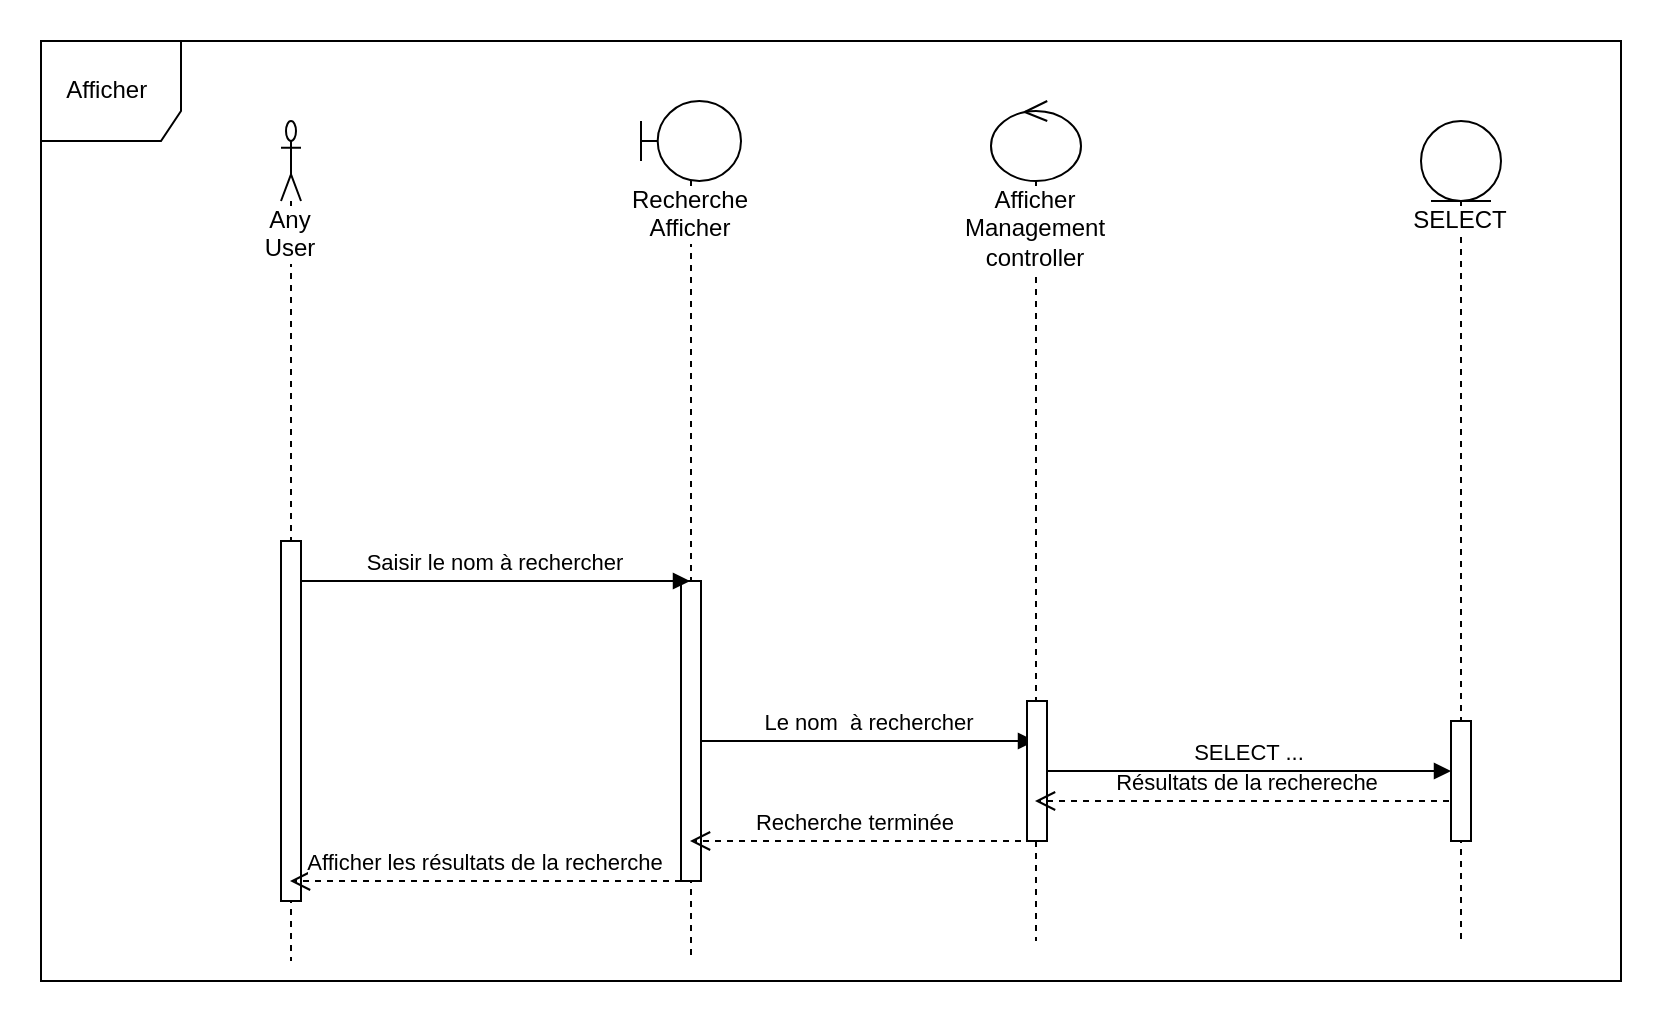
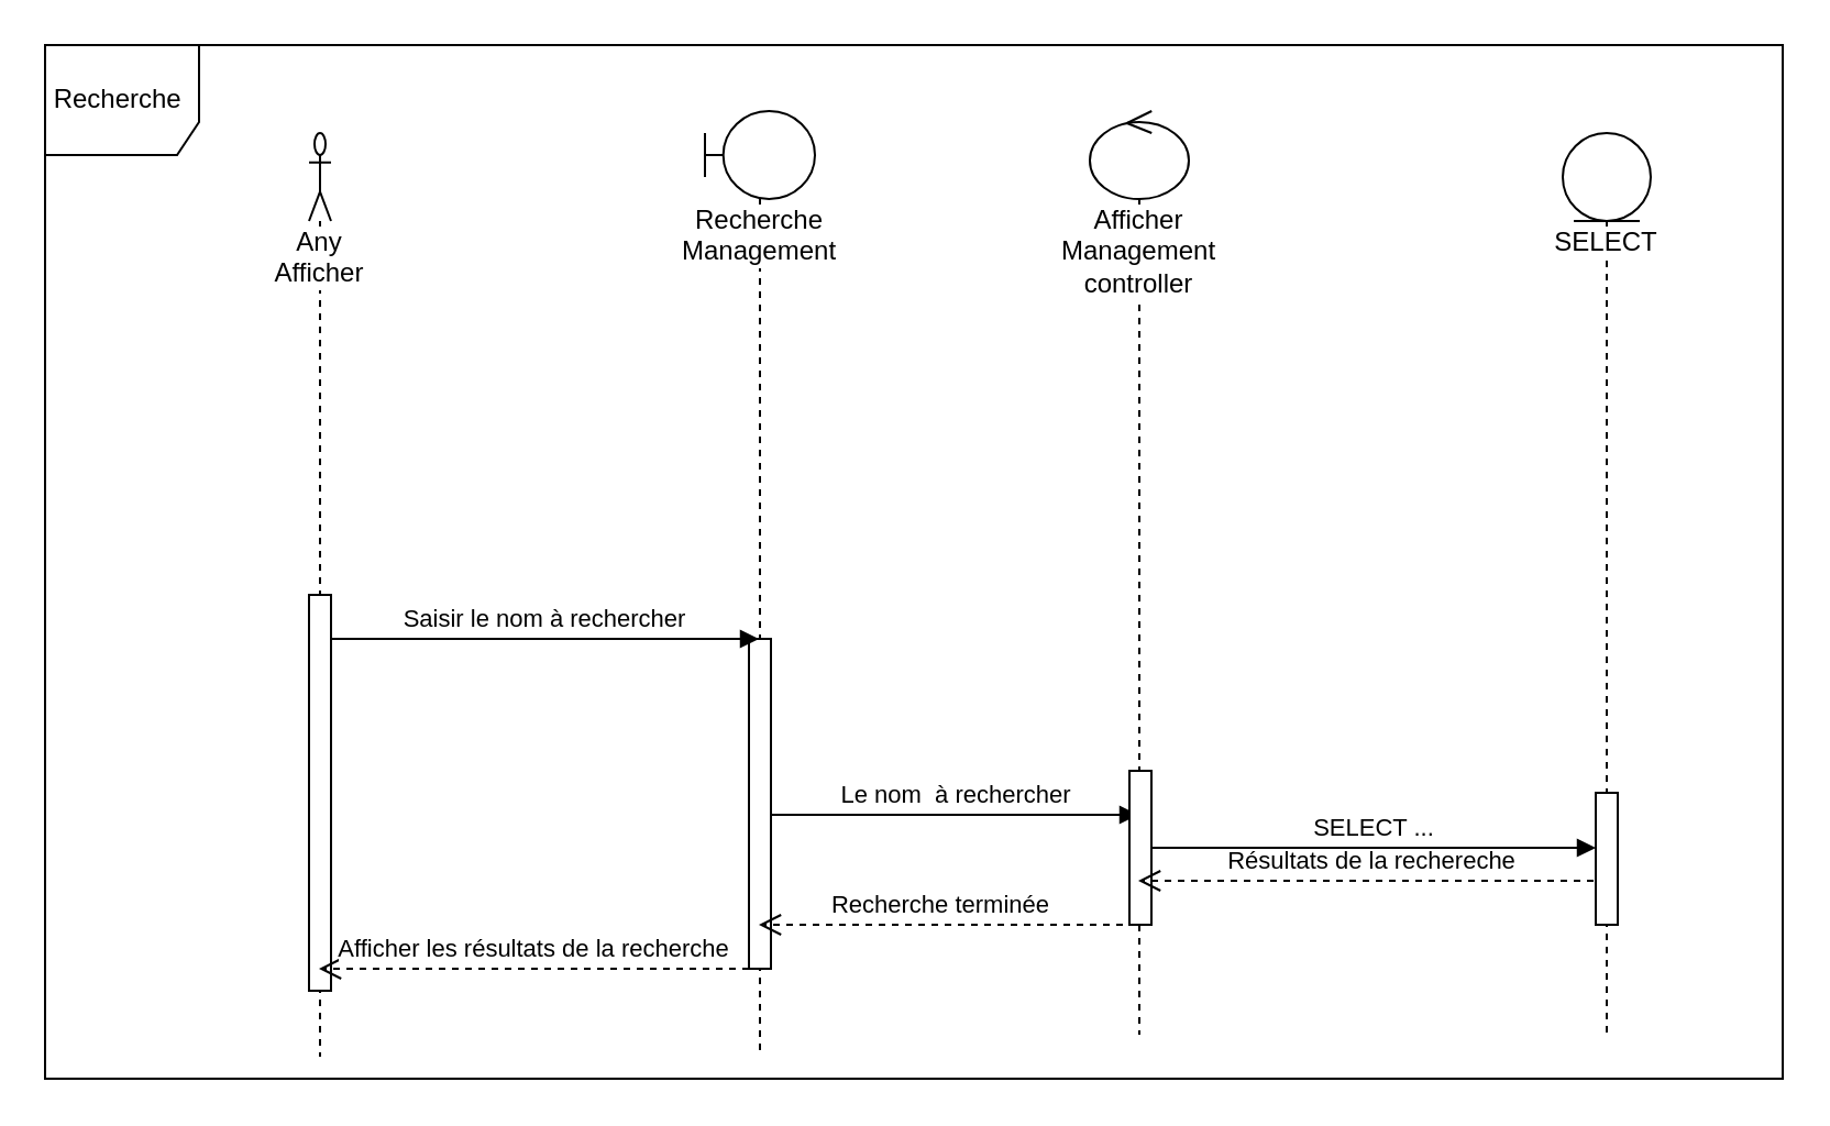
- <mxCell id="2" value="Afficher&amp;nbsp;" style="shape=umlFrame;whiteSpace=wrap;html=1;width=70;height=50;" parent="1" vertex="1"><mxGeometry y="20" width="790" height="470" as="geometry" x="20" /></mxCell>
+ <mxCell id="2" value="Recherche&amp;nbsp;" style="shape=umlFrame;whiteSpace=wrap;html=1;width=70;height=50;" parent="1" vertex="1"><mxGeometry y="20" width="790" height="470" as="geometry" x="20" /></mxCell>
- <mxCell id="3" value="Recherche&lt;br&gt;Afficher" style="shape=umlLifeline;participant=umlBoundary;perimeter=lifelinePerimeter;whiteSpace=wrap;html=1;container=1;collapsible=0;recursiveResize=0;verticalAlign=top;spacingTop=36;labelBackgroundColor=#ffffff;outlineConnect=0;" parent="1" vertex="1"><mxGeometry x="320" y="50" width="50" height="430" as="geometry" /></mxCell>
+ <mxCell id="3" value="Recherche&lt;br&gt;Management" style="shape=umlLifeline;participant=umlBoundary;perimeter=lifelinePerimeter;whiteSpace=wrap;html=1;container=1;collapsible=0;recursiveResize=0;verticalAlign=top;spacingTop=36;labelBackgroundColor=#ffffff;outlineConnect=0;" parent="1" vertex="1"><mxGeometry x="320" y="50" width="50" height="430" as="geometry" /></mxCell>
- <mxCell id="6" value="Any User" style="shape=umlLifeline;participant=umlActor;perimeter=lifelinePerimeter;whiteSpace=wrap;html=1;container=1;collapsible=0;recursiveResize=0;verticalAlign=top;spacingTop=36;labelBackgroundColor=#ffffff;outlineConnect=0;" parent="1" vertex="1"><mxGeometry x="140" y="60" width="10" height="420" as="geometry" /></mxCell>
+ <mxCell id="6" value="Any Afficher" style="shape=umlLifeline;participant=umlActor;perimeter=lifelinePerimeter;whiteSpace=wrap;html=1;container=1;collapsible=0;recursiveResize=0;verticalAlign=top;spacingTop=36;labelBackgroundColor=#ffffff;outlineConnect=0;" parent="1" vertex="1"><mxGeometry x="140" y="60" width="10" height="420" as="geometry" /></mxCell>
